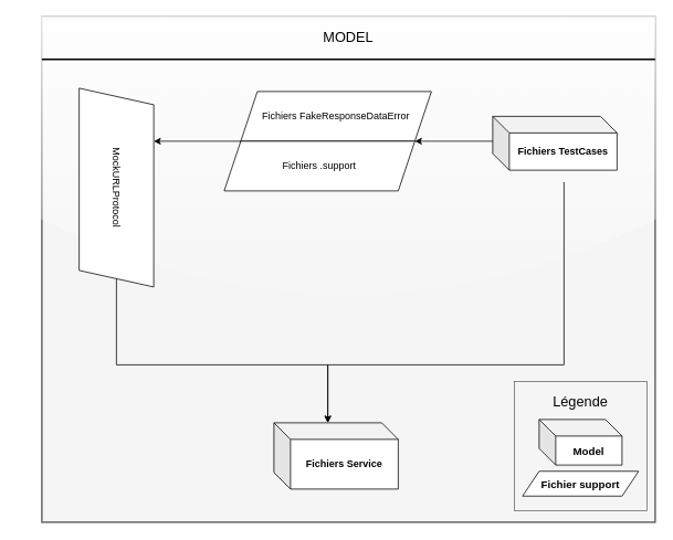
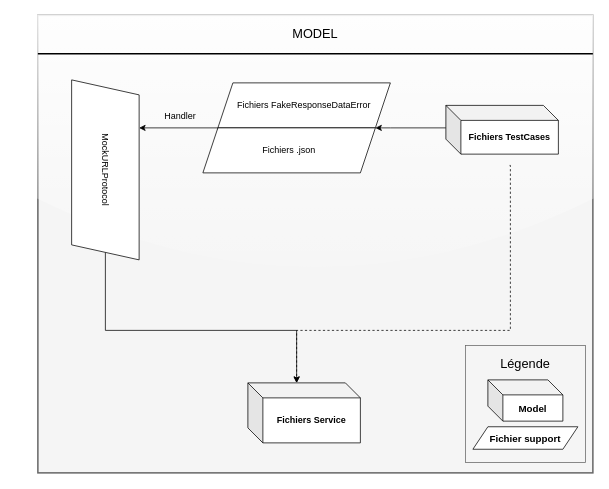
+ <mxCell id="13" value="Handler" style="text;html=1;strokeColor=none;fillColor=none;align=center;verticalAlign=middle;whiteSpace=wrap;rounded=0;" vertex="1" parent="1"><mxGeometry y="140" width="60" height="30" as="geometry" x="210" /></mxCell>
- <mxCell id="14" value="Fichiers .support" style="shape=parallelogram;perimeter=parallelogramPerimeter;whiteSpace=wrap;html=1;fixedSize=1;" vertex="1" parent="1"><mxGeometry x="270" y="170" width="230" height="60" as="geometry" /></mxCell>
+ <mxCell id="14" value="Fichiers .json" style="shape=parallelogram;perimeter=parallelogramPerimeter;whiteSpace=wrap;html=1;fixedSize=1;" vertex="1" parent="1"><mxGeometry x="270" y="170" width="230" height="60" as="geometry" /></mxCell>
- <mxCell id="5" style="edgeStyle=orthogonalEdgeStyle;rounded=0;orthogonalLoop=1;jettySize=auto;html=1;exitX=0;exitY=0;exitDx=85;exitDy=80;exitPerimeter=0;entryX=0;entryY=0;entryDx=65;entryDy=0;entryPerimeter=0;startArrow=none;startFill=0;endArrow=classic;endFill=1;" edge="1" parent="1" source="7" target="10"><mxGeometry relative="1" as="geometry"><Array as="points"><mxPoint x="680" y="440" /><mxPoint x="395" y="440" /></Array></mxGeometry></mxCell>
+ <mxCell id="5" style="edgeStyle=orthogonalEdgeStyle;rounded=0;orthogonalLoop=1;jettySize=auto;html=1;exitX=0;exitY=0;exitDx=85;exitDy=80;exitPerimeter=0;entryX=0;entryY=0;entryDx=65;entryDy=0;entryPerimeter=0;startArrow=none;startFill=0;endArrow=classic;endFill=1;dashed=1;" edge="1" parent="1" source="7" target="10"><mxGeometry relative="1" as="geometry"><Array as="points"><mxPoint x="680" y="440" /><mxPoint x="395" y="440" /></Array></mxGeometry></mxCell>
